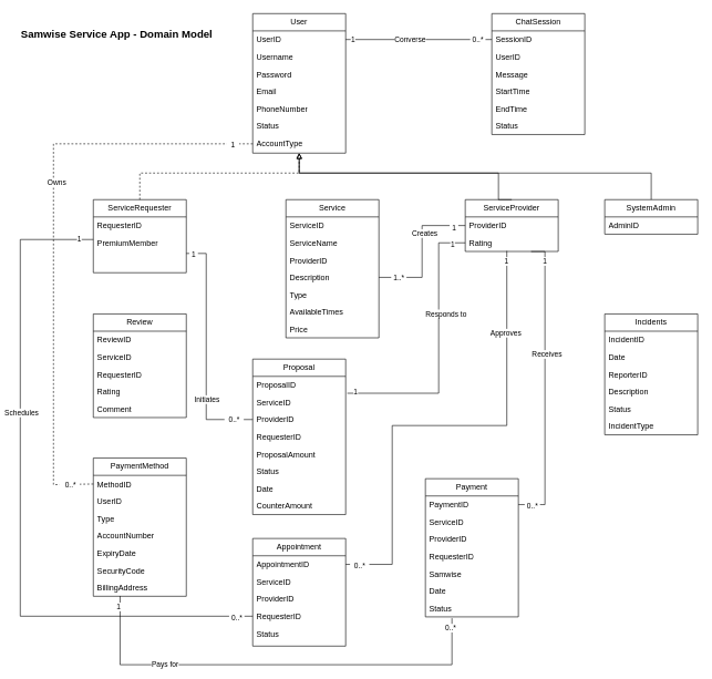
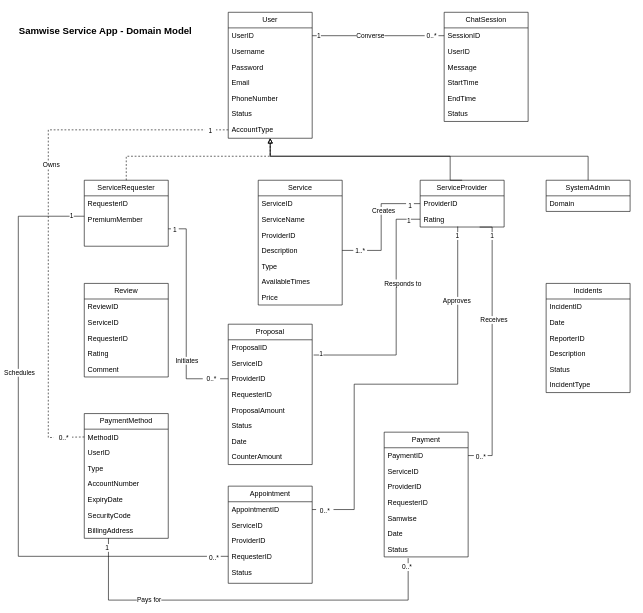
- <mxCell id="65" value="AdminID" style="text;strokeColor=none;fillColor=none;align=left;verticalAlign=top;spacingLeft=4;spacingRight=4;overflow=hidden;rotatable=0;points=[[0,0.5],[1,0.5]];portConstraint=eastwest;whiteSpace=wrap;html=1;" vertex="1" parent="64"><mxGeometry y="26" width="140" height="26" as="geometry" /></mxCell>
+ <mxCell id="65" value="Domain" style="text;strokeColor=none;fillColor=none;align=left;verticalAlign=top;spacingLeft=4;spacingRight=4;overflow=hidden;rotatable=0;points=[[0,0.5],[1,0.5]];portConstraint=eastwest;whiteSpace=wrap;html=1;" vertex="1" parent="64"><mxGeometry y="26" width="140" height="26" as="geometry" /></mxCell>
